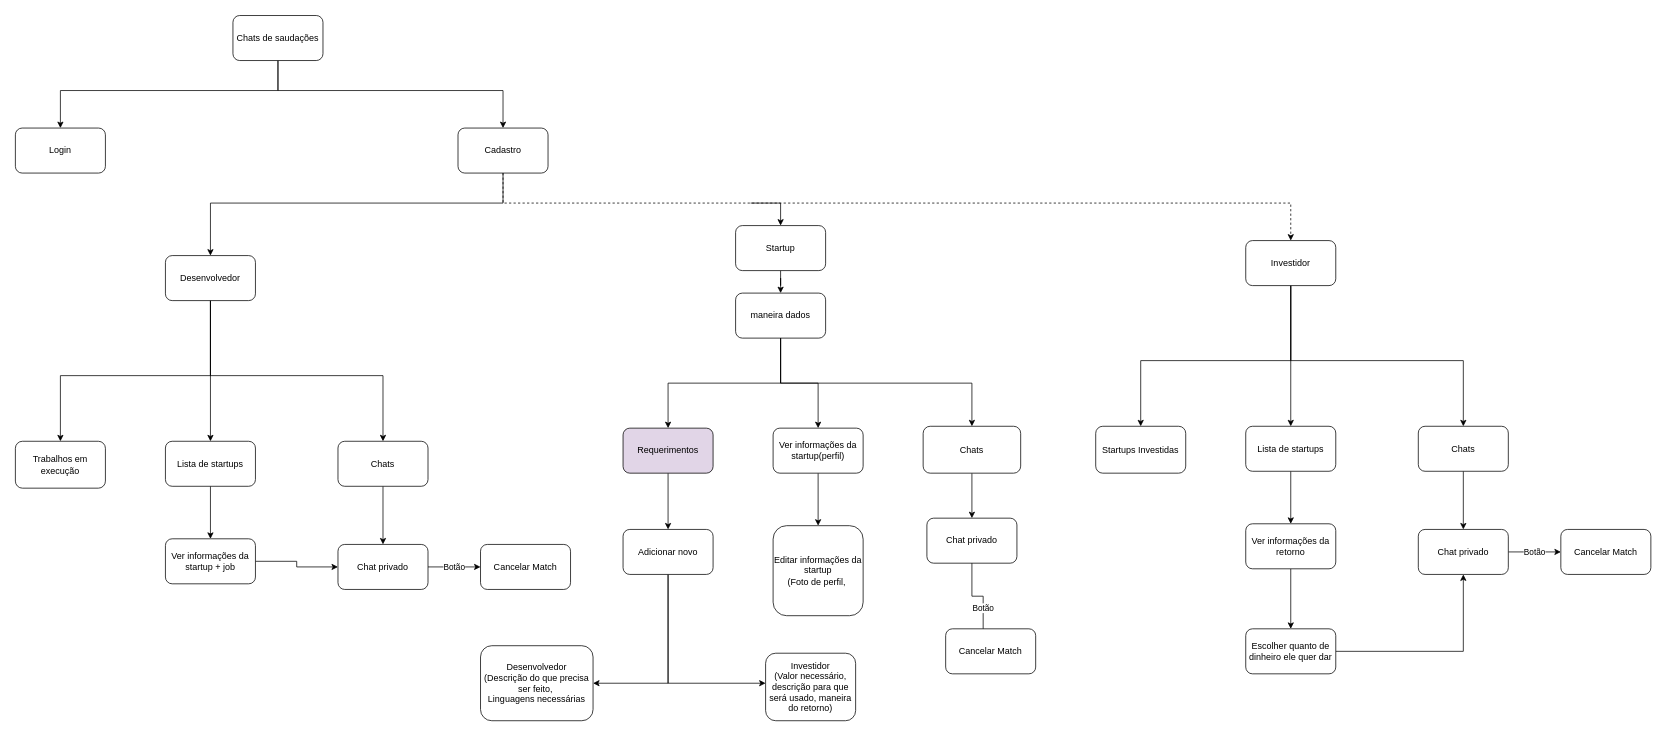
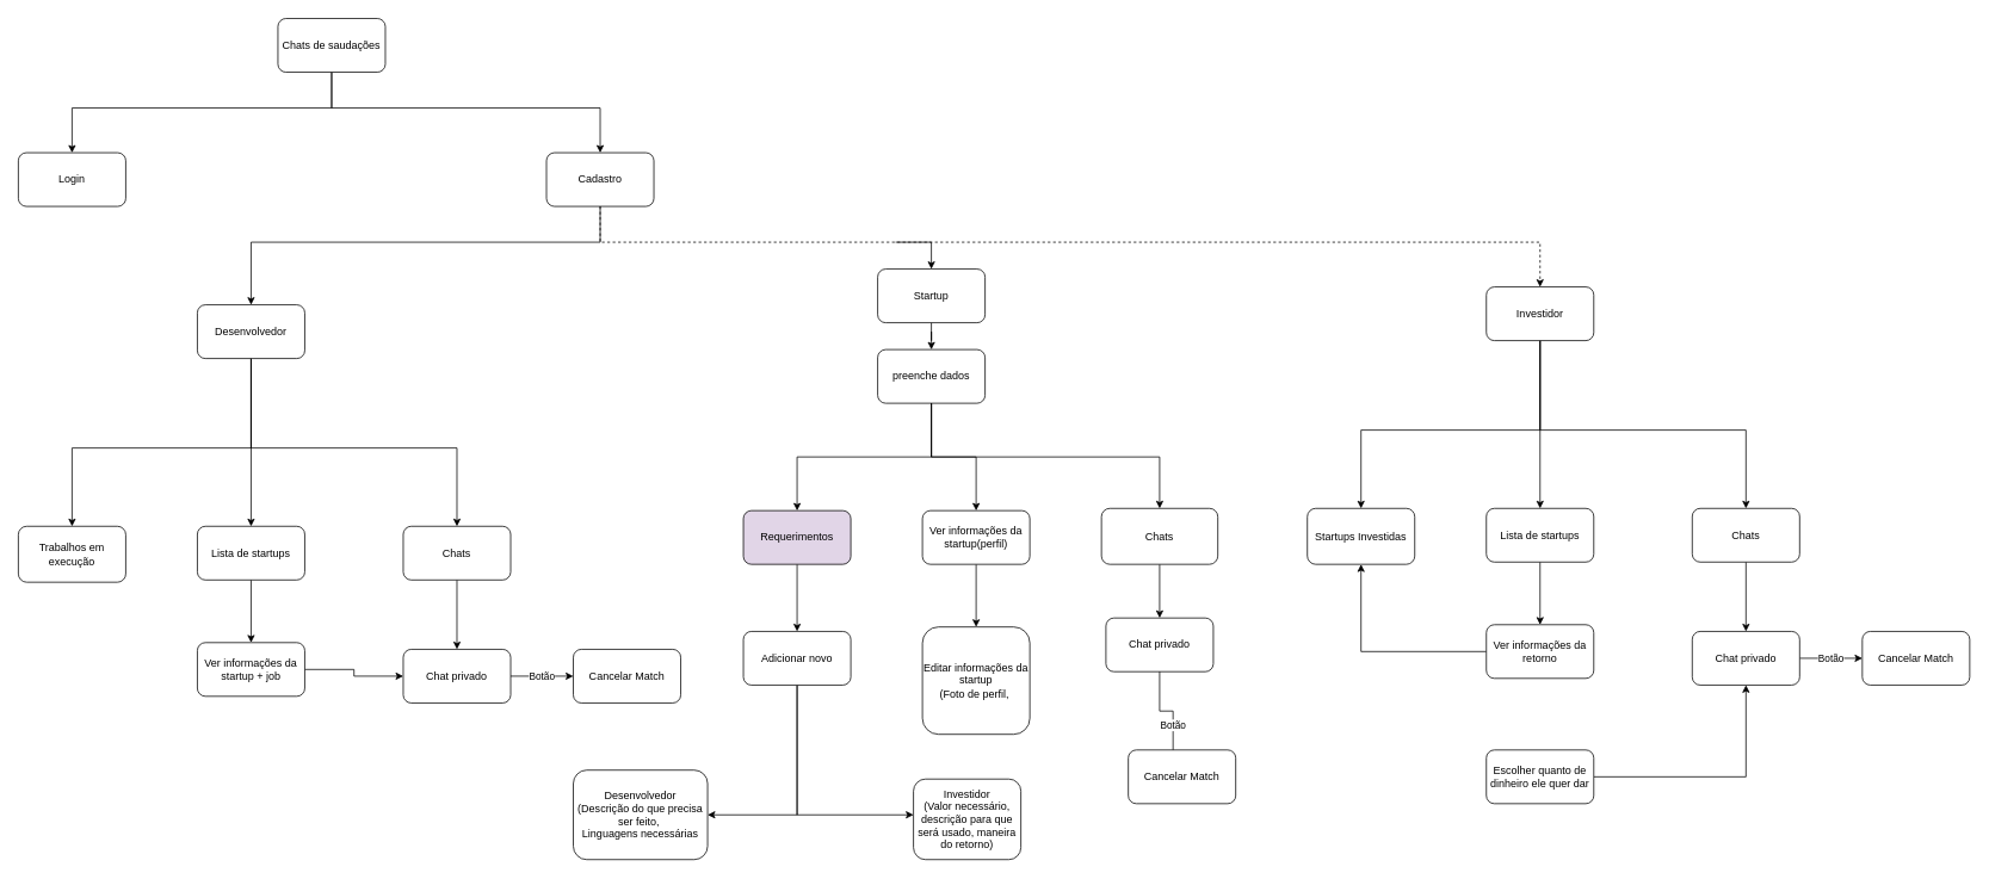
- <mxCell id="33" value="maneira dados" style="rounded=1;whiteSpace=wrap;html=1;" parent="1" vertex="1"><mxGeometry x="980" y="390" width="120" height="60" as="geometry" /></mxCell>
+ <mxCell id="33" value="preenche dados" style="rounded=1;whiteSpace=wrap;html=1;" parent="1" vertex="1"><mxGeometry x="980" y="390" width="120" height="60" as="geometry" /></mxCell>
- <mxCell id="25" style="edgeStyle=orthogonalEdgeStyle;rounded=0;orthogonalLoop=1;jettySize=auto;html=1;" parent="1" source="26" target="28" edge="1"><mxGeometry relative="1" as="geometry" /></mxCell>
+ <mxCell id="25" style="edgeStyle=orthogonalEdgeStyle;rounded=0;orthogonalLoop=1;jettySize=auto;html=1;" parent="1" source="26" target="29" edge="1"><mxGeometry relative="1" as="geometry" /></mxCell>
